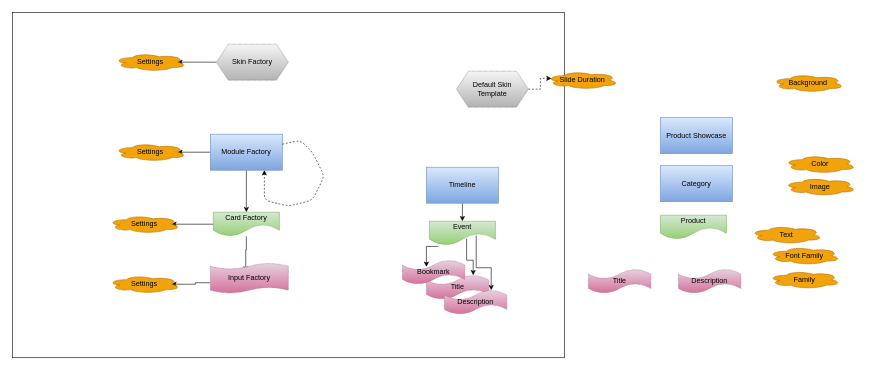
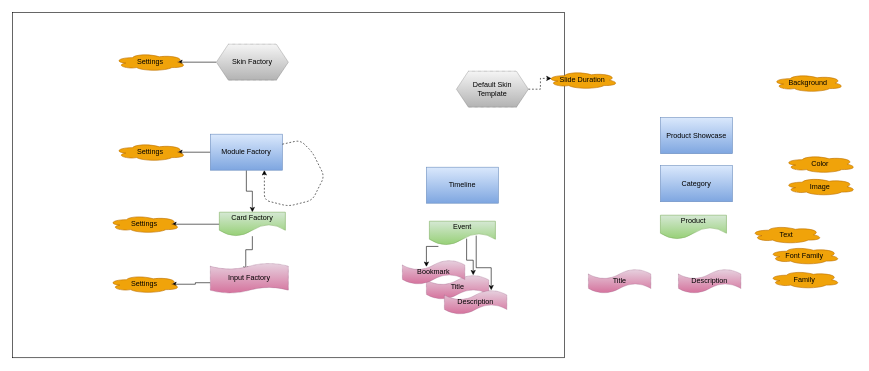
- <mxCell id="17" style="edgeStyle=orthogonalEdgeStyle;rounded=0;orthogonalLoop=1;jettySize=auto;html=1;exitX=0.5;exitY=1;exitDx=0;exitDy=0;entryX=0.5;entryY=0;entryDx=0;entryDy=0;" parent="1" source="18" target="22" edge="1"><mxGeometry relative="1" as="geometry" /></mxCell>
- <mxCell id="9" value="Card Factory" style="shape=document;whiteSpace=wrap;html=1;boundedLbl=1;size=0.5;fillColor=#d5e8d4;gradientColor=#97d077;strokeColor=#82b366;" parent="1" vertex="1"><mxGeometry x="355" y="353" width="110" height="40" as="geometry" /></mxCell>
+ <mxCell id="9" value="Card Factory" style="shape=document;whiteSpace=wrap;html=1;boundedLbl=1;size=0.5;fillColor=#d5e8d4;gradientColor=#97d077;strokeColor=#82b366;" parent="1" vertex="1"><mxGeometry x="365" y="353" width="110" height="40" as="geometry" /></mxCell>
